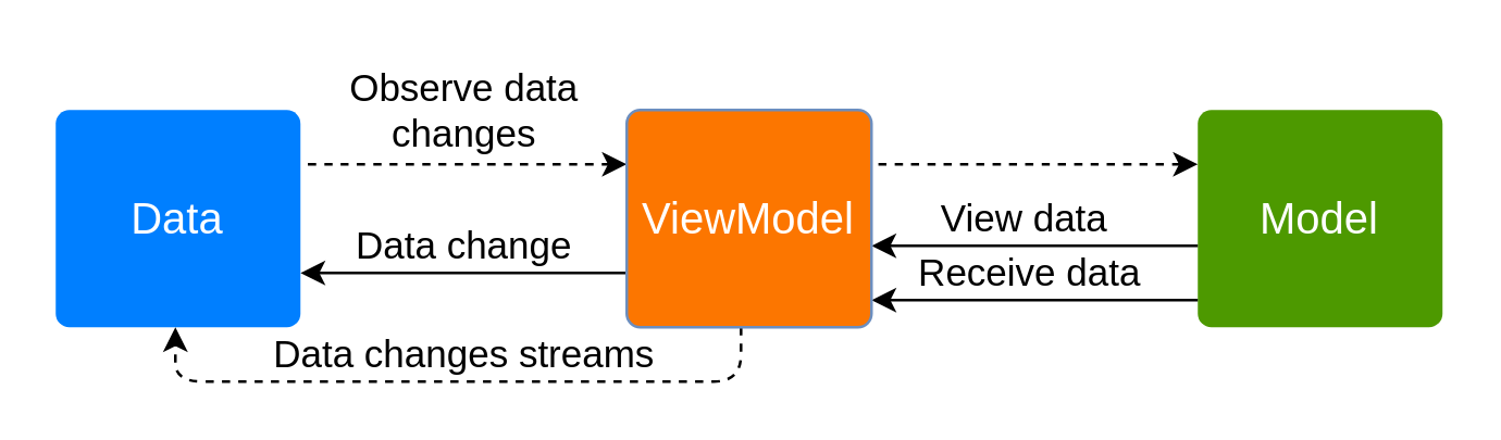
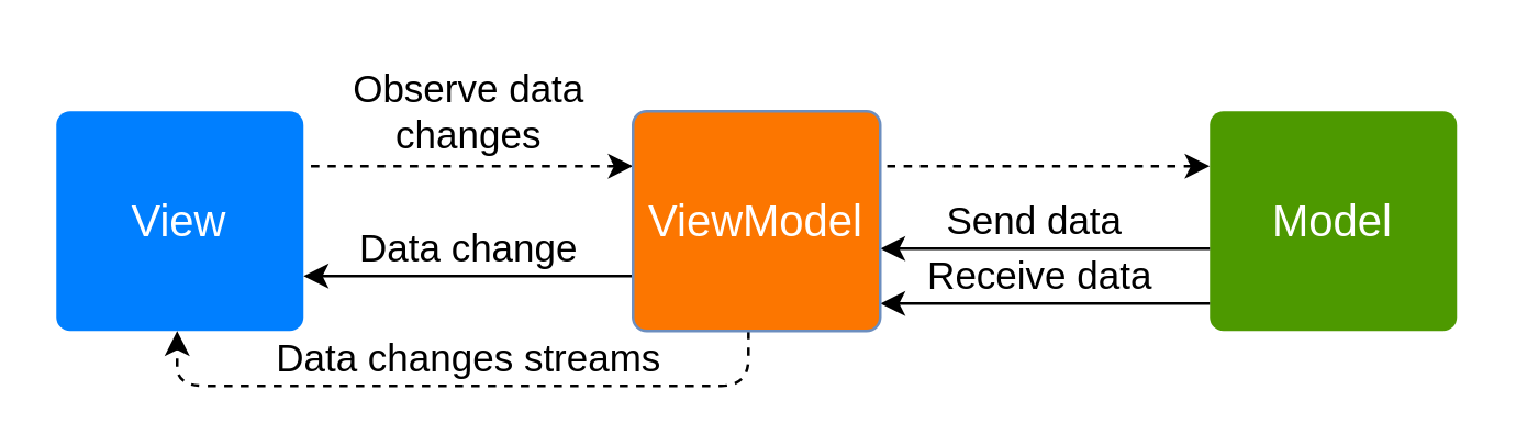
- <mxCell id="5" value="Data" style="html=1;shadow=0;dashed=0;shape=mxgraph.bootstrap.rrect;rSize=5;strokeColor=none;strokeWidth=1;fillColor=#007FFF;fontColor=#FFFFFF;whiteSpace=wrap;align=center;verticalAlign=middle;spacingLeft=0;fontStyle=0;fontSize=16;spacing=5;" vertex="1" parent="1"><mxGeometry x="20" y="40" width="90" height="80" as="geometry" /></mxCell>
+ <mxCell id="5" value="View" style="html=1;shadow=0;dashed=0;shape=mxgraph.bootstrap.rrect;rSize=5;strokeColor=none;strokeWidth=1;fillColor=#007FFF;fontColor=#FFFFFF;whiteSpace=wrap;align=center;verticalAlign=middle;spacingLeft=0;fontStyle=0;fontSize=16;spacing=5;" vertex="1" parent="1"><mxGeometry x="20" y="40" width="90" height="80" as="geometry" /></mxCell>
- <mxCell id="13" value="View data" style="text;html=1;align=center;verticalAlign=middle;resizable=0;points=[];autosize=1;fontSize=14;fontColor=#000000;" vertex="1" parent="1"><mxGeometry x="336" y="70" width="80" height="20" as="geometry" /></mxCell>
+ <mxCell id="13" value="Send data" style="text;html=1;align=center;verticalAlign=middle;resizable=0;points=[];autosize=1;fontSize=14;fontColor=#000000;" vertex="1" parent="1"><mxGeometry x="336" y="70" width="80" height="20" as="geometry" /></mxCell>
